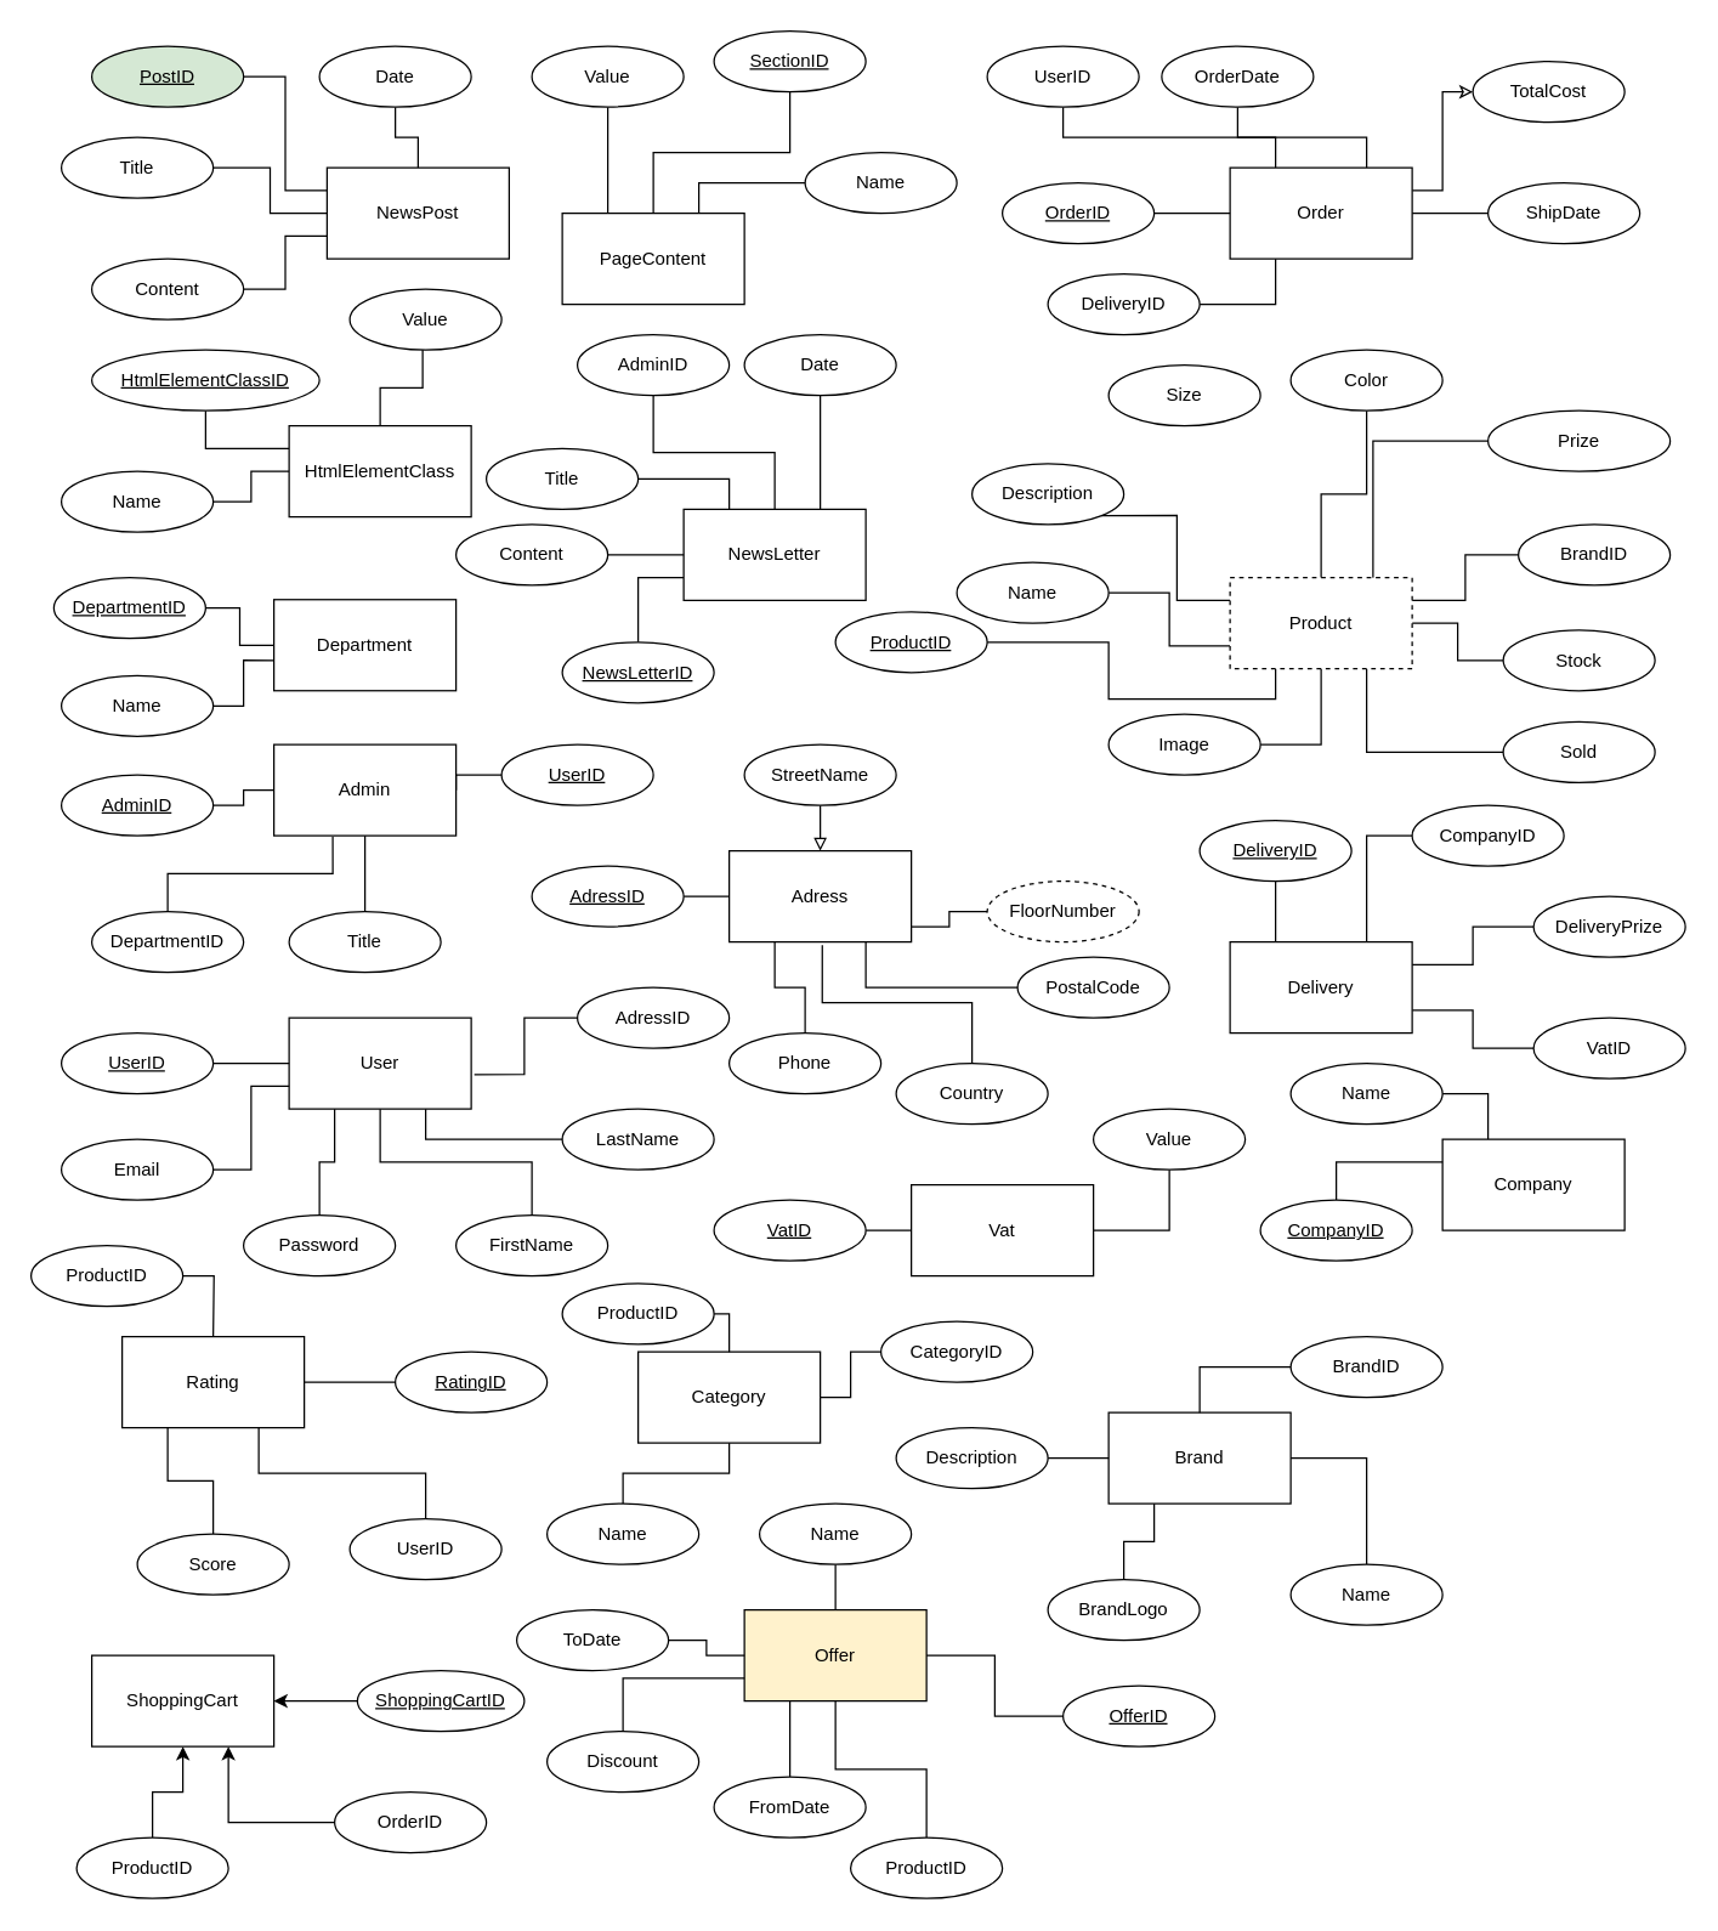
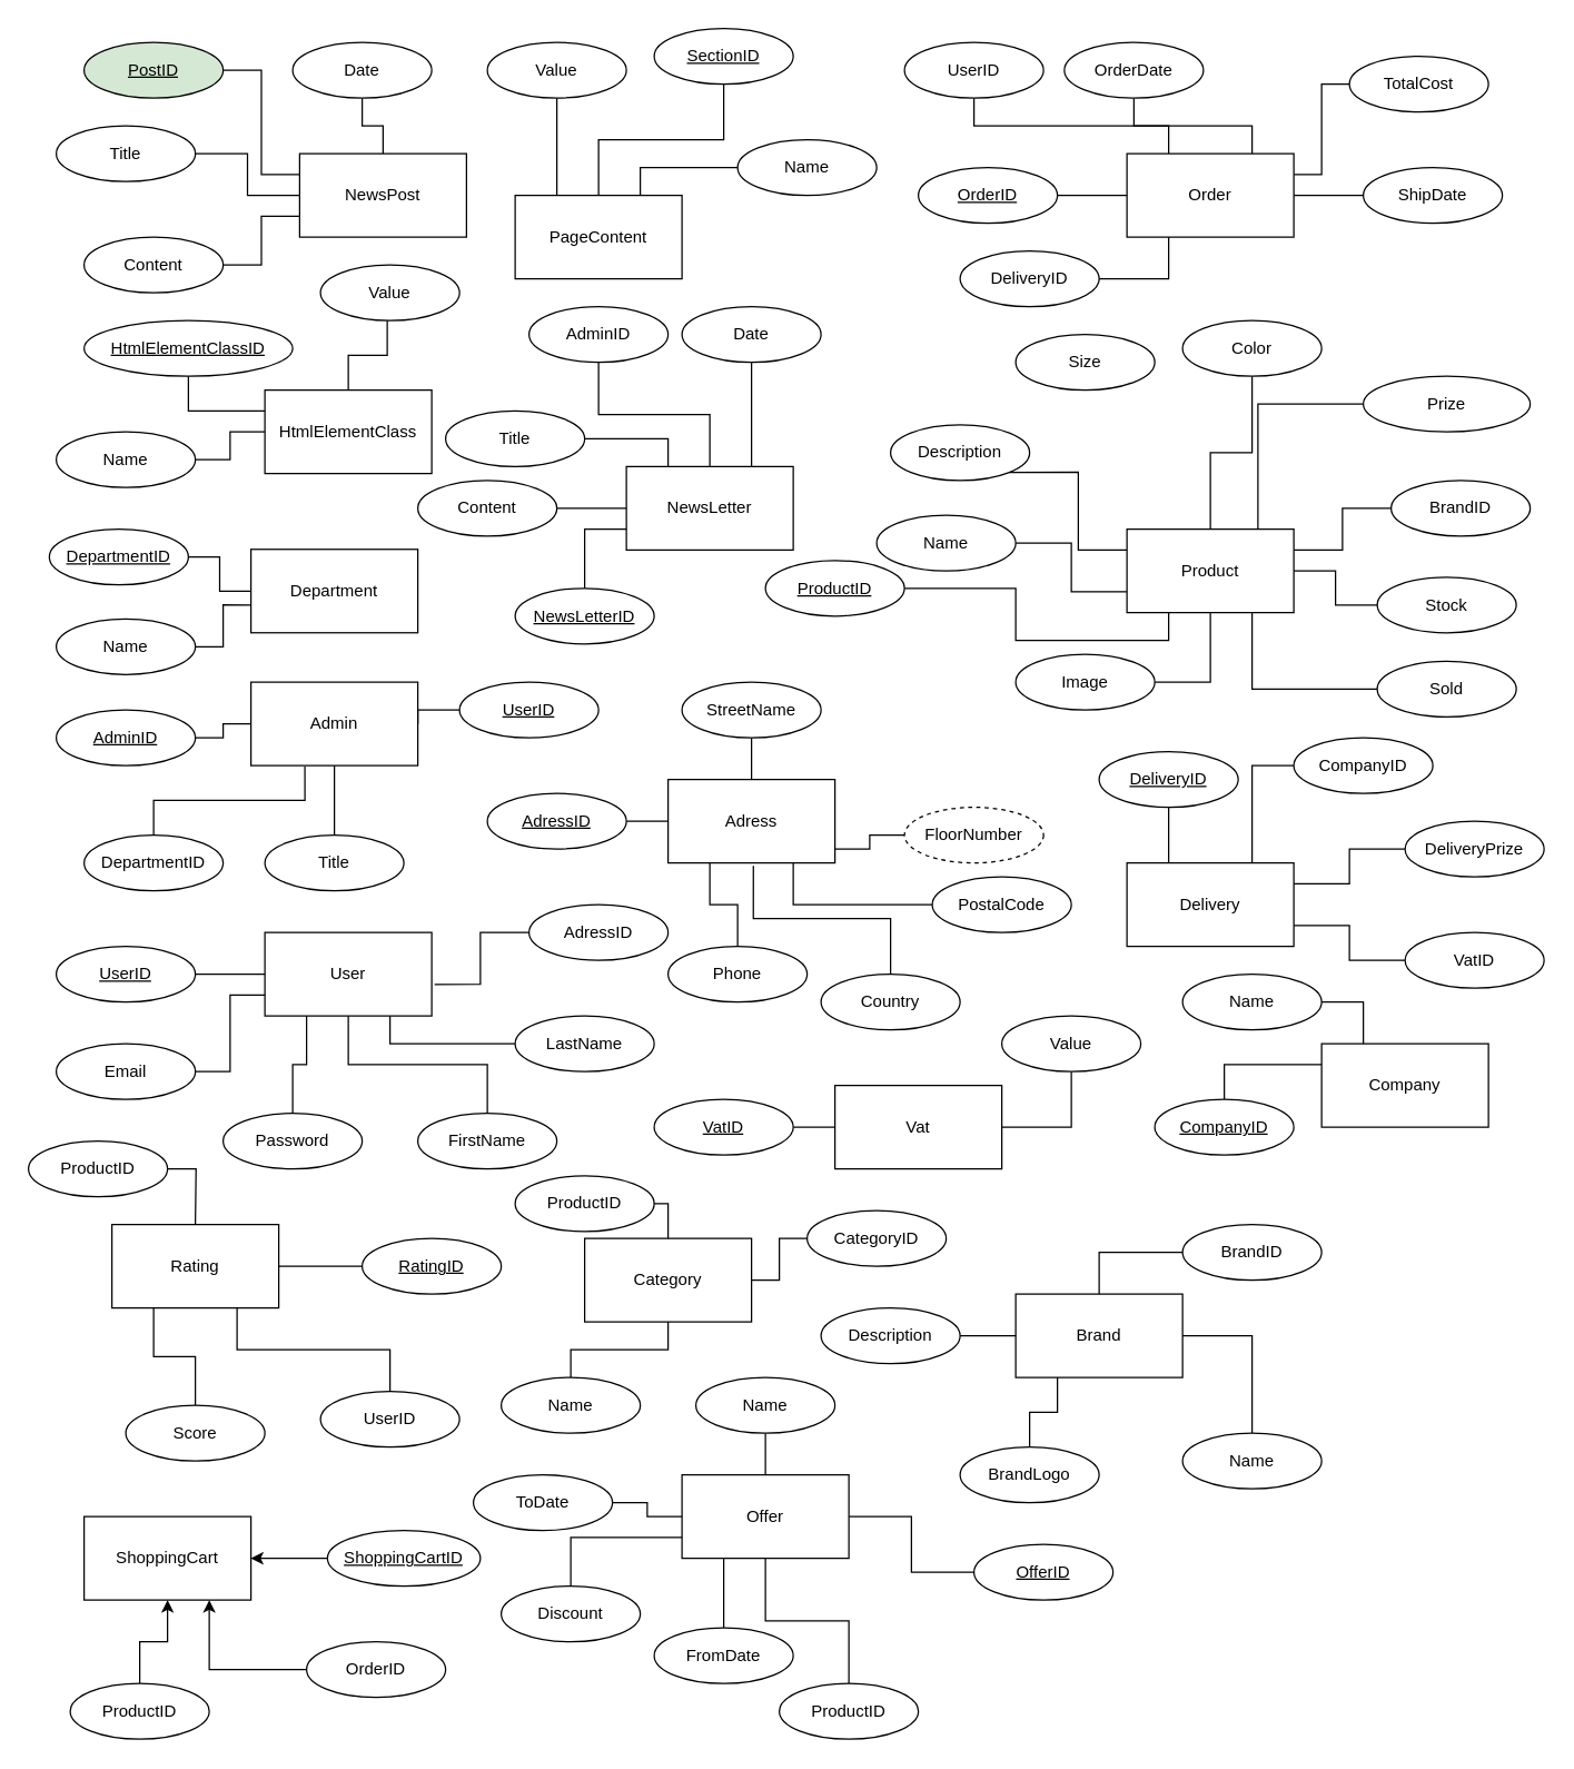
- <mxCell id="77" style="edgeStyle=orthogonalEdgeStyle;rounded=0;orthogonalLoop=1;jettySize=auto;html=1;exitX=1;exitY=0.25;exitDx=0;exitDy=0;entryX=0;entryY=0.5;entryDx=0;entryDy=0;endArrow=classic;endFill=0;" parent="1" source="80" target="84" edge="1"><mxGeometry relative="1" as="geometry" /></mxCell>
+ <mxCell id="77" style="edgeStyle=orthogonalEdgeStyle;rounded=0;orthogonalLoop=1;jettySize=auto;html=1;exitX=1;exitY=0.25;exitDx=0;exitDy=0;entryX=0;entryY=0.5;entryDx=0;entryDy=0;endArrow=none;endFill=0;" parent="1" source="80" target="84" edge="1"><mxGeometry relative="1" as="geometry" /></mxCell>
- <mxCell id="104" value="Product" style="whiteSpace=wrap;html=1;align=center;treeFolding=1;container=1;recursiveResize=0;dashed=1;" parent="1" vertex="1"><mxGeometry x="810" y="380" width="120" height="60" as="geometry" /></mxCell>
+ <mxCell id="104" value="Product" style="whiteSpace=wrap;html=1;align=center;treeFolding=1;container=1;recursiveResize=0;" parent="1" vertex="1"><mxGeometry x="810" y="380" width="120" height="60" as="geometry" /></mxCell>
- <mxCell id="68" style="edgeStyle=orthogonalEdgeStyle;rounded=0;orthogonalLoop=1;jettySize=auto;html=1;exitX=0.5;exitY=1;exitDx=0;exitDy=0;entryX=0.5;entryY=0;entryDx=0;entryDy=0;endArrow=block;endFill=0;" parent="1" source="69" target="63" edge="1"><mxGeometry relative="1" as="geometry" /></mxCell>
+ <mxCell id="68" style="edgeStyle=orthogonalEdgeStyle;rounded=0;orthogonalLoop=1;jettySize=auto;html=1;exitX=0.5;exitY=1;exitDx=0;exitDy=0;entryX=0.5;entryY=0;entryDx=0;entryDy=0;endArrow=none;endFill=0;" parent="1" source="69" target="63" edge="1"><mxGeometry relative="1" as="geometry" /></mxCell>
- <mxCell id="127" value="Offer" style="whiteSpace=wrap;html=1;align=center;treeFolding=1;container=1;recursiveResize=0;fillColor=#fff2cc;" parent="1" vertex="1"><mxGeometry x="490" y="1060" width="120" height="60" as="geometry" /></mxCell>
+ <mxCell id="127" value="Offer" style="whiteSpace=wrap;html=1;align=center;treeFolding=1;container=1;recursiveResize=0;" parent="1" vertex="1"><mxGeometry x="490" y="1060" width="120" height="60" as="geometry" /></mxCell>
